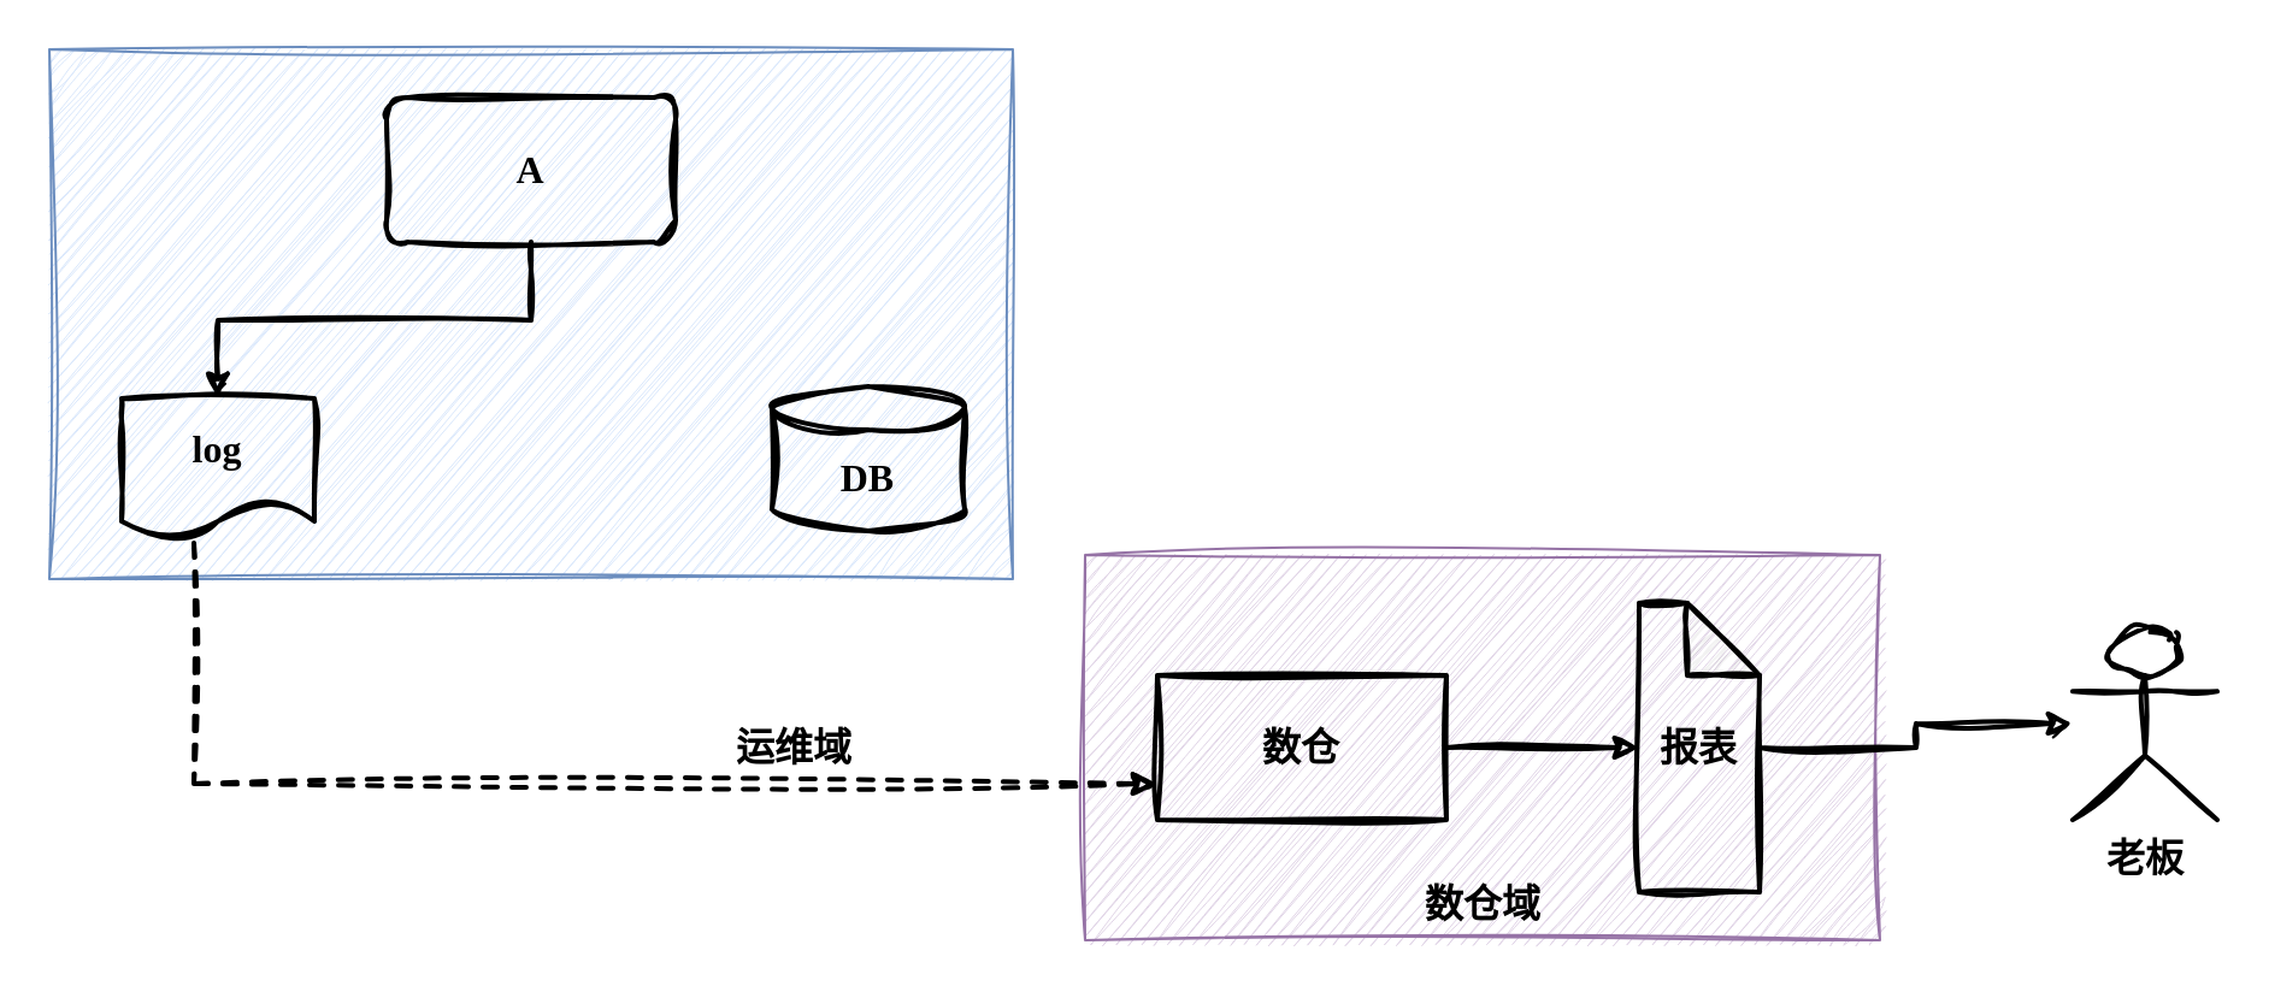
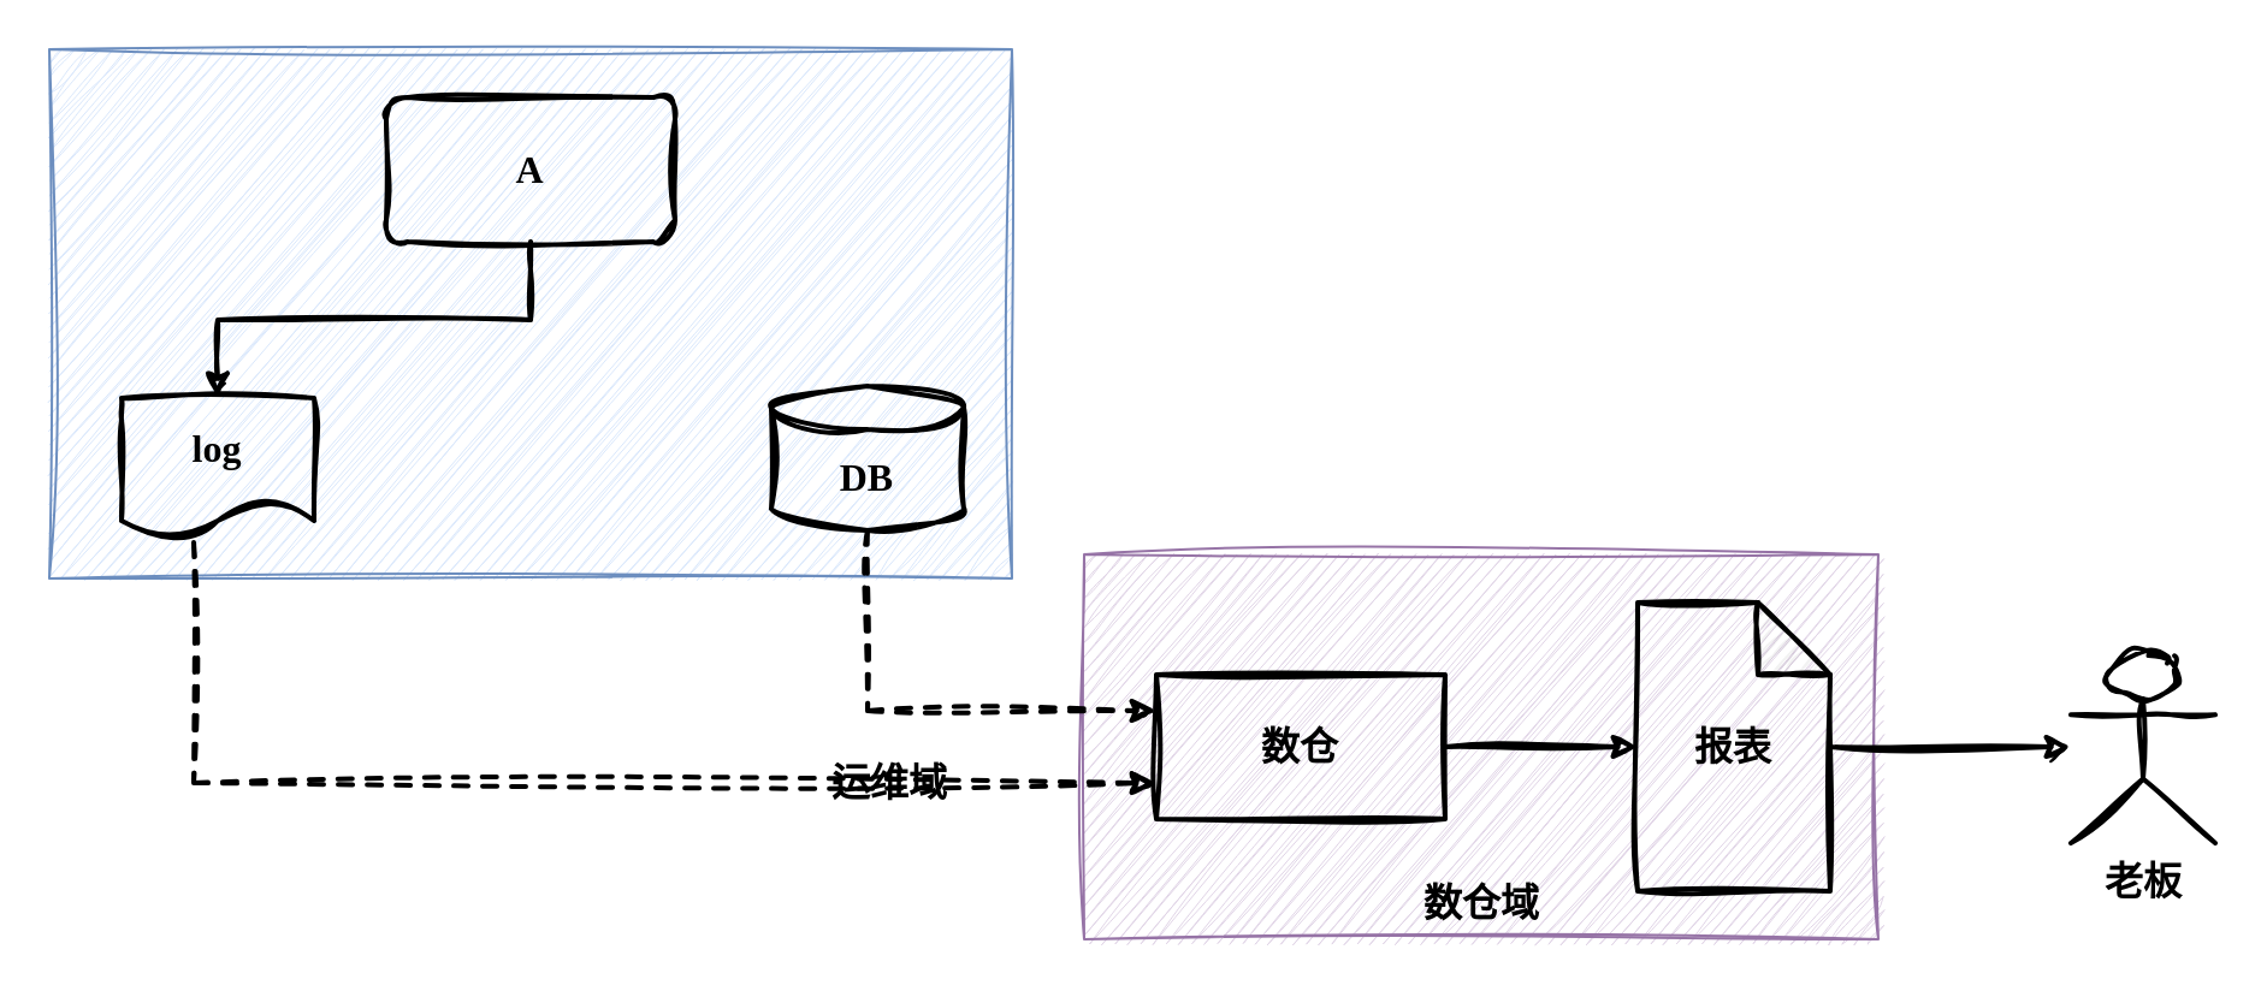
+ <mxCell id="8" style="edgeStyle=orthogonalEdgeStyle;rounded=0;sketch=1;hachureGap=4;jiggle=2;curveFitting=1;orthogonalLoop=1;jettySize=auto;html=1;exitX=0.5;exitY=1;exitDx=0;exitDy=0;exitPerimeter=0;entryX=0;entryY=0.25;entryDx=0;entryDy=0;fontFamily=Architects Daughter;fontSource=https%3A%2F%2Ffonts.googleapis.com%2Fcss%3Ffamily%3DArchitects%2BDaughter;strokeWidth=2;dashed=1;" edge="1" parent="1" source="9" target="10"><mxGeometry relative="1" as="geometry" /></mxCell>
- <mxCell id="16" value="&lt;font style=&quot;font-size: 16px;&quot;&gt;&lt;b&gt;老板&lt;/b&gt;&lt;/font&gt;" style="shape=umlActor;verticalLabelPosition=bottom;verticalAlign=top;html=1;outlineConnect=0;sketch=1;hachureGap=4;jiggle=2;curveFitting=1;fontFamily=Architects Daughter;fontSource=https%3A%2F%2Ffonts.googleapis.com%2Fcss%3Ffamily%3DArchitects%2BDaughter;strokeWidth=2;" vertex="1" parent="1"><mxGeometry x="860" y="260" width="60" height="80" as="geometry" /></mxCell>
+ <mxCell id="16" value="&lt;font style=&quot;font-size: 16px;&quot;&gt;&lt;b&gt;老板&lt;/b&gt;&lt;/font&gt;" style="shape=umlActor;verticalLabelPosition=bottom;verticalAlign=top;html=1;outlineConnect=0;sketch=1;hachureGap=4;jiggle=2;curveFitting=1;fontFamily=Architects Daughter;fontSource=https%3A%2F%2Ffonts.googleapis.com%2Fcss%3Ffamily%3DArchitects%2BDaughter;strokeWidth=2;" vertex="1" parent="1"><mxGeometry x="860" y="270" width="60" height="80" as="geometry" /></mxCell>
- <mxCell id="14" value="&lt;b&gt;&lt;font style=&quot;font-size: 16px;&quot;&gt;运维域&lt;/font&gt;&lt;/b&gt;" style="text;html=1;align=center;verticalAlign=middle;resizable=0;points=[];autosize=1;strokeColor=none;fillColor=none;fontFamily=Architects Daughter;fontSource=https%3A%2F%2Ffonts.googleapis.com%2Fcss%3Ffamily%3DArchitects%2BDaughter;" vertex="1" parent="1"><mxGeometry x="294" y="295" width="70" height="30" as="geometry" /></mxCell>
+ <mxCell id="14" value="&lt;b&gt;&lt;font style=&quot;font-size: 16px;&quot;&gt;运维域&lt;/font&gt;&lt;/b&gt;" style="text;html=1;align=center;verticalAlign=middle;resizable=0;points=[];autosize=1;strokeColor=none;fillColor=none;fontFamily=Architects Daughter;fontSource=https%3A%2F%2Ffonts.googleapis.com%2Fcss%3Ffamily%3DArchitects%2BDaughter;" vertex="1" parent="1"><mxGeometry x="334" y="310" width="70" height="30" as="geometry" /></mxCell>
- <mxCell id="12" value="&lt;b&gt;&lt;font style=&quot;font-size: 16px;&quot;&gt;报表&lt;/font&gt;&lt;/b&gt;" style="shape=note;whiteSpace=wrap;html=1;backgroundOutline=1;darkOpacity=0.05;sketch=1;hachureGap=4;jiggle=2;curveFitting=1;fontFamily=Architects Daughter;fontSource=https%3A%2F%2Ffonts.googleapis.com%2Fcss%3Ffamily%3DArchitects%2BDaughter;fillColor=none;strokeWidth=2;" vertex="1" parent="1"><mxGeometry x="680" y="250" width="50" height="120" as="geometry" /></mxCell>
+ <mxCell id="12" value="&lt;b&gt;&lt;font style=&quot;font-size: 16px;&quot;&gt;报表&lt;/font&gt;&lt;/b&gt;" style="shape=note;whiteSpace=wrap;html=1;backgroundOutline=1;darkOpacity=0.05;sketch=1;hachureGap=4;jiggle=2;curveFitting=1;fontFamily=Architects Daughter;fontSource=https%3A%2F%2Ffonts.googleapis.com%2Fcss%3Ffamily%3DArchitects%2BDaughter;fillColor=none;strokeWidth=2;" vertex="1" parent="1"><mxGeometry x="680" y="250" width="80" height="120" as="geometry" /></mxCell>
